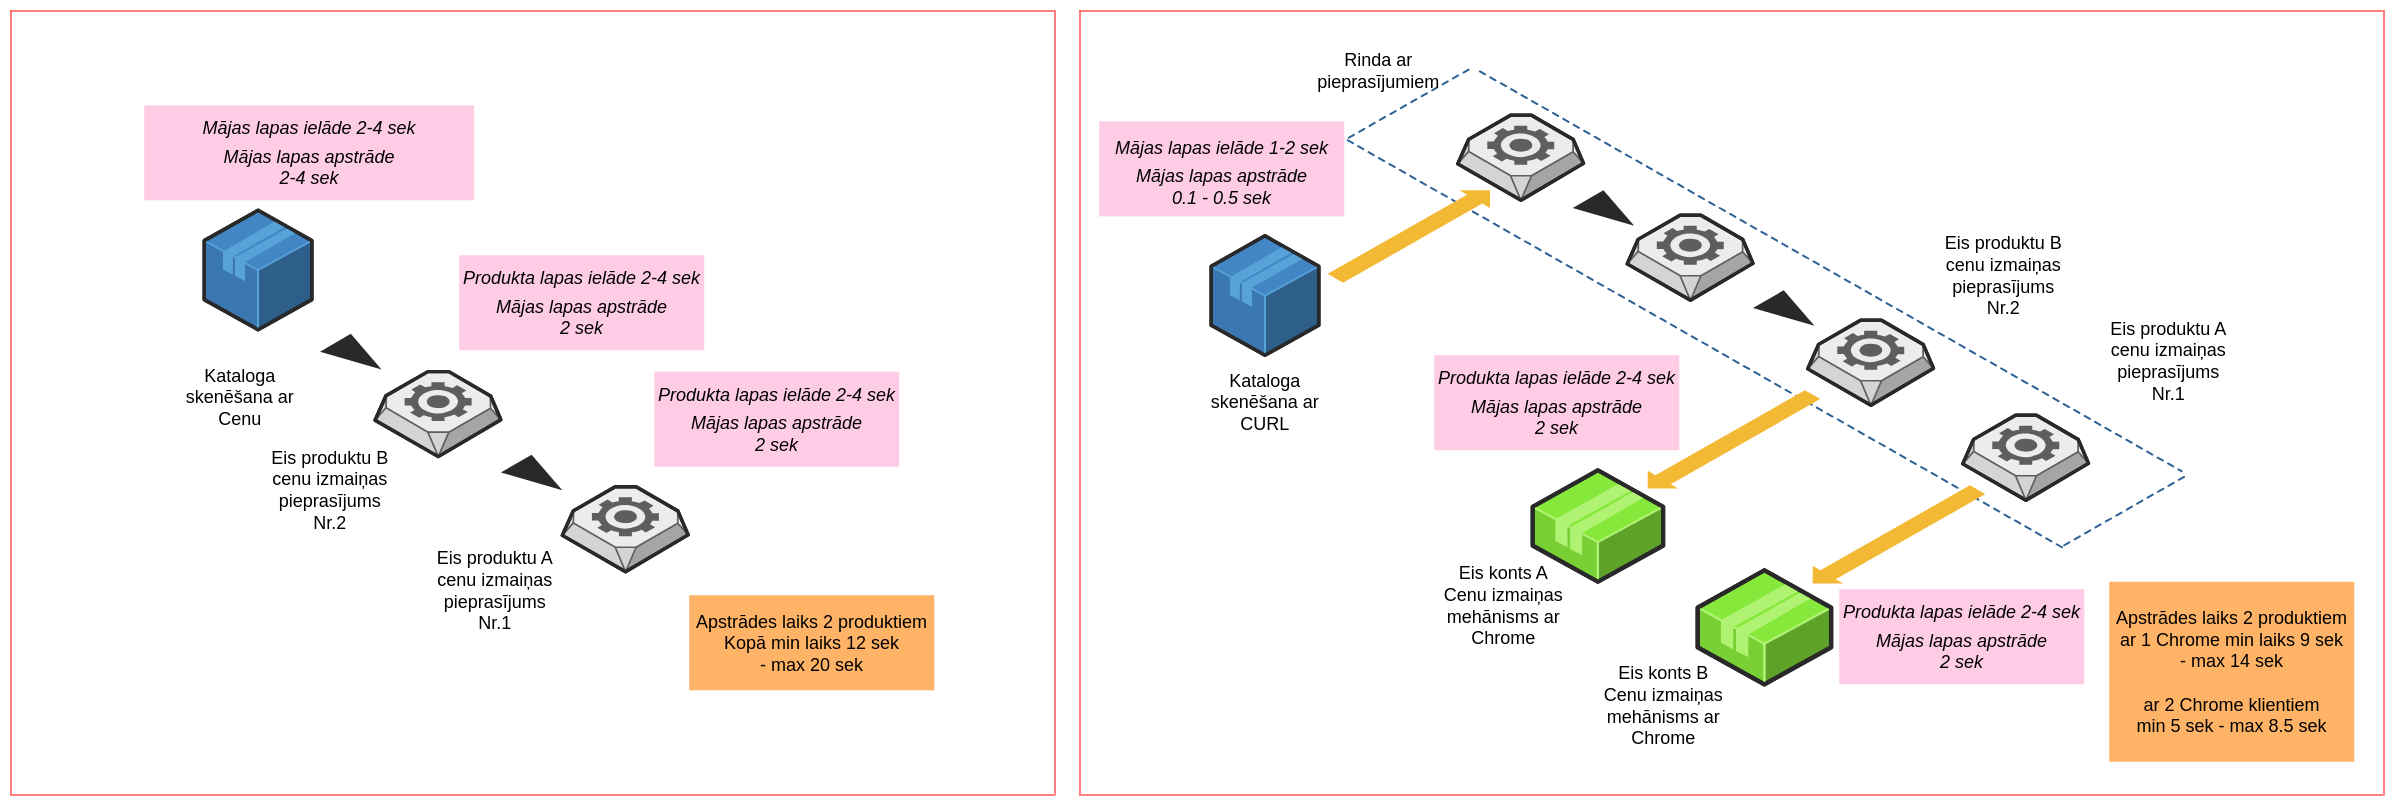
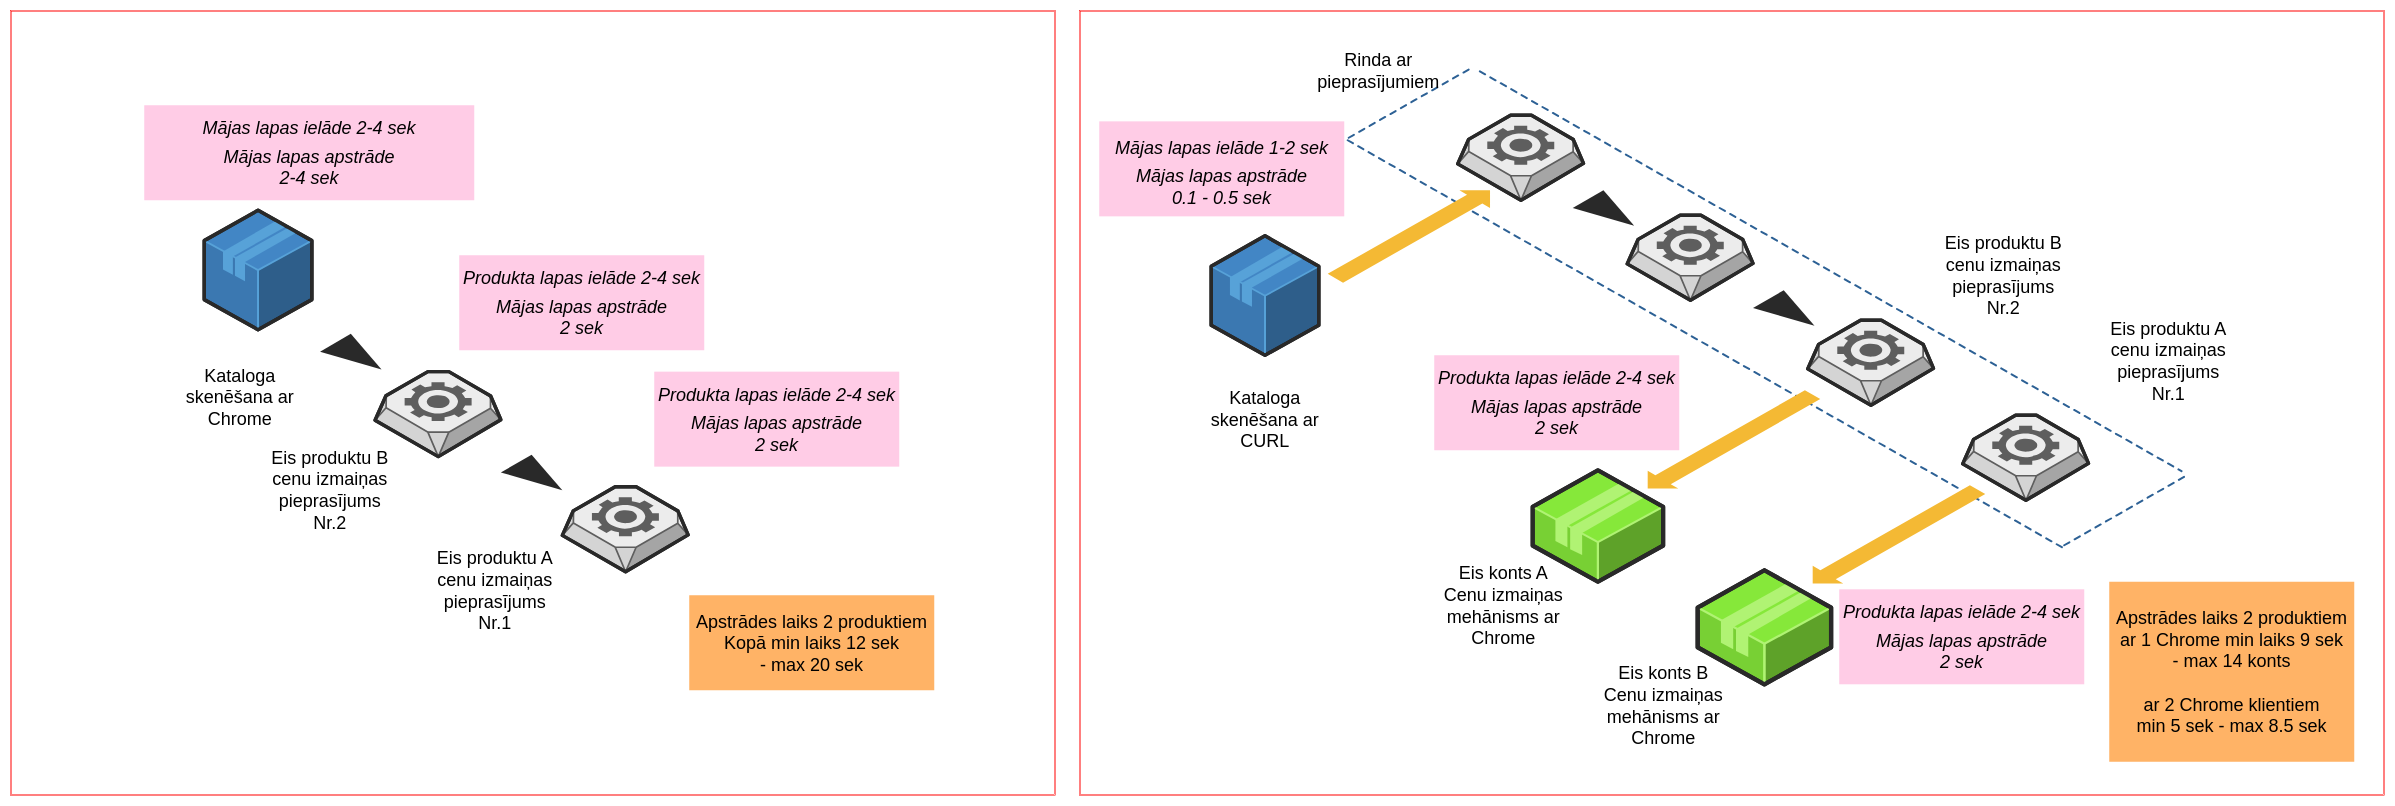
- <mxCell id="27" value="&lt;div&gt;&lt;font style=&quot;font-size: 36px&quot;&gt;Kataloga skenēšana ar Cenu&lt;br&gt;&lt;/font&gt;&lt;/div&gt;&lt;div&gt;&lt;br&gt;&lt;/div&gt;" style="text;html=1;strokeColor=none;fillColor=none;align=center;verticalAlign=middle;whiteSpace=wrap;rounded=0;" vertex="1" parent="1"><mxGeometry x="328" y="730" width="303" height="140" as="geometry" /></mxCell>
+ <mxCell id="27" value="&lt;div&gt;&lt;font style=&quot;font-size: 36px&quot;&gt;Kataloga skenēšana ar Chrome&lt;br&gt;&lt;/font&gt;&lt;/div&gt;&lt;div&gt;&lt;br&gt;&lt;/div&gt;" style="text;html=1;strokeColor=none;fillColor=none;align=center;verticalAlign=middle;whiteSpace=wrap;rounded=0;" vertex="1" parent="1"><mxGeometry x="328" y="730" width="303" height="140" as="geometry" /></mxCell>
- <mxCell id="17" value="&lt;div&gt;&lt;font style=&quot;font-size: 36px&quot;&gt;Kataloga skenēšana ar CURL&lt;/font&gt;&lt;/div&gt;&lt;div&gt;&lt;br&gt;&lt;/div&gt;" style="text;html=1;strokeColor=none;fillColor=none;align=center;verticalAlign=middle;whiteSpace=wrap;rounded=0;" vertex="1" parent="1"><mxGeometry x="2378" y="740" width="303" height="140" as="geometry" /></mxCell>
+ <mxCell id="17" value="&lt;div&gt;&lt;font style=&quot;font-size: 36px&quot;&gt;Kataloga skenēšana ar CURL&lt;/font&gt;&lt;/div&gt;&lt;div&gt;&lt;br&gt;&lt;/div&gt;" style="text;html=1;strokeColor=none;fillColor=none;align=center;verticalAlign=middle;whiteSpace=wrap;rounded=0;" vertex="1" parent="1"><mxGeometry x="2378" y="775" width="303" height="140" as="geometry" /></mxCell>
- <mxCell id="42" value="&lt;div&gt;&lt;font style=&quot;font-size: 36px&quot;&gt;Apstrādes laiks 2 produktiem ar 1 Chrome min laiks 9 sek &lt;br&gt;&lt;/font&gt;&lt;/div&gt;&lt;div&gt;&lt;font style=&quot;font-size: 36px&quot;&gt;- max 14 sek&lt;/font&gt;&lt;/div&gt;&lt;div&gt;&lt;font style=&quot;font-size: 36px&quot;&gt;&lt;br&gt;&lt;/font&gt;&lt;/div&gt;&lt;div&gt;&lt;font style=&quot;font-size: 36px&quot;&gt;ar 2 Chrome klientiem&lt;br&gt;&lt;/font&gt;&lt;/div&gt;&lt;div&gt;&lt;font style=&quot;font-size: 36px&quot;&gt;min 5 sek - max 8.5 sek&lt;br&gt;&lt;/font&gt;&lt;/div&gt;" style="text;html=1;strokeColor=none;fillColor=#FFB366;align=center;verticalAlign=middle;whiteSpace=wrap;rounded=0;" vertex="1" parent="1"><mxGeometry x="4218" y="1163" width="490" height="360" as="geometry" /></mxCell>
+ <mxCell id="42" value="&lt;div&gt;&lt;font style=&quot;font-size: 36px&quot;&gt;Apstrādes laiks 2 produktiem ar 1 Chrome min laiks 9 sek &lt;br&gt;&lt;/font&gt;&lt;/div&gt;&lt;div&gt;&lt;font style=&quot;font-size: 36px&quot;&gt;- max 14 konts&lt;/font&gt;&lt;/div&gt;&lt;div&gt;&lt;font style=&quot;font-size: 36px&quot;&gt;&lt;br&gt;&lt;/font&gt;&lt;/div&gt;&lt;div&gt;&lt;font style=&quot;font-size: 36px&quot;&gt;ar 2 Chrome klientiem&lt;br&gt;&lt;/font&gt;&lt;/div&gt;&lt;div&gt;&lt;font style=&quot;font-size: 36px&quot;&gt;min 5 sek - max 8.5 sek&lt;br&gt;&lt;/font&gt;&lt;/div&gt;" style="text;html=1;strokeColor=none;fillColor=#FFB366;align=center;verticalAlign=middle;whiteSpace=wrap;rounded=0;" vertex="1" parent="1"><mxGeometry x="4218" y="1163" width="490" height="360" as="geometry" /></mxCell>
